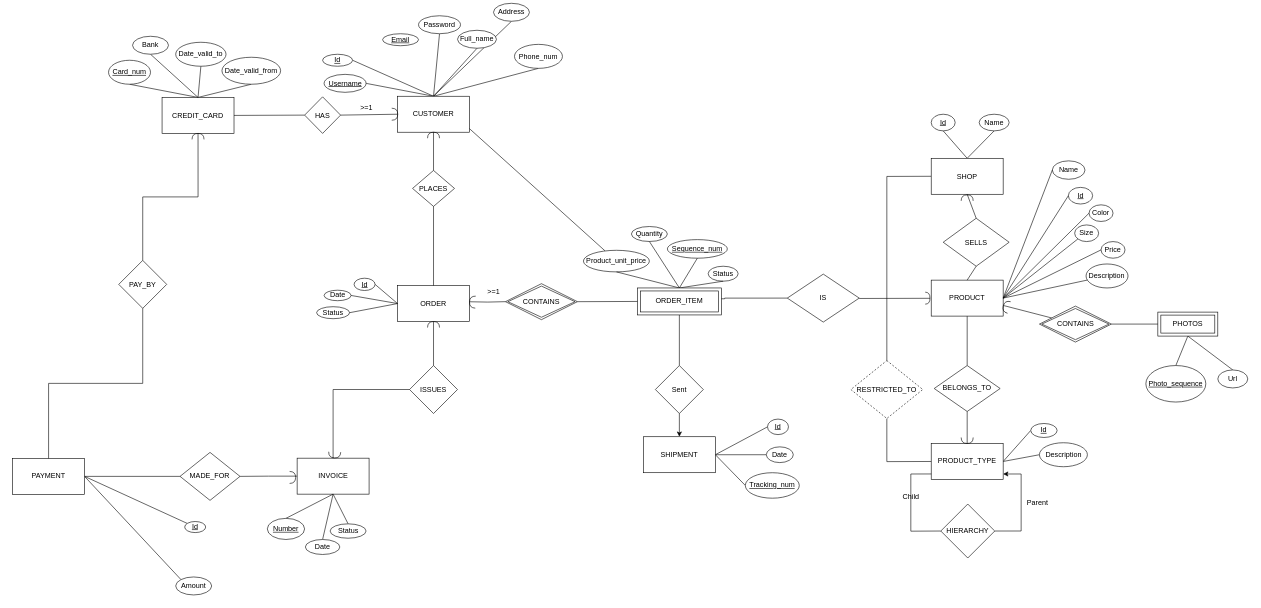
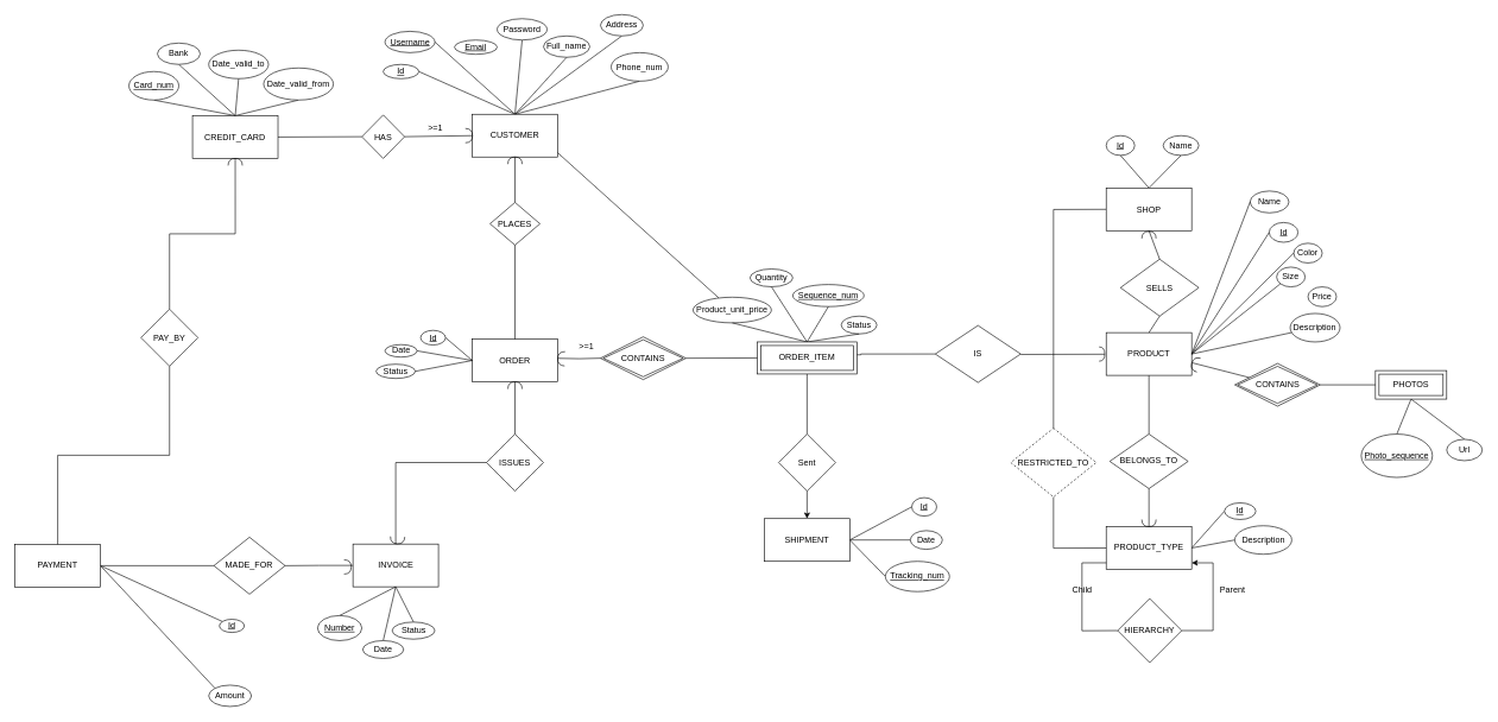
- <mxCell id="86" value="Address" style="ellipse;whiteSpace=wrap;html=1;" parent="1" vertex="1"><mxGeometry x="822" y="5" width="60" height="30" as="geometry" /></mxCell>
+ <mxCell id="86" value="Address" style="ellipse;whiteSpace=wrap;html=1;" parent="1" vertex="1"><mxGeometry x="842" y="20" width="60" height="30" as="geometry" /></mxCell>
- <mxCell id="38" value="&lt;u&gt;Username&lt;/u&gt;" style="ellipse;whiteSpace=wrap;html=1;" parent="1" vertex="1"><mxGeometry x="539.5" y="123.5" width="70" height="30" as="geometry" /></mxCell>
+ <mxCell id="38" value="&lt;u&gt;Username&lt;/u&gt;" style="ellipse;whiteSpace=wrap;html=1;" parent="1" vertex="1"><mxGeometry x="539.5" y="43.5" width="70" height="30" as="geometry" /></mxCell>
- <mxCell id="16" style="edgeStyle=none;orthogonalLoop=1;jettySize=auto;html=1;exitX=1;exitY=0.5;exitDx=0;exitDy=0;entryX=0;entryY=0.5;entryDx=0;entryDy=0;endArrow=none;" parent="1" source="18" target="96" edge="1"><mxGeometry relative="1" as="geometry" /></mxCell>
- <mxCell id="34" value="Parent&lt;br&gt;" style="text;html=1;align=center;verticalAlign=middle;resizable=0;points=[];autosize=1;strokeColor=none;fillColor=none;" parent="1" vertex="1"><mxGeometry x="1704" y="829.13" width="50" height="20" as="geometry" /></mxCell>
+ <mxCell id="34" value="Parent&lt;br&gt;" style="text;html=1;align=center;verticalAlign=middle;resizable=0;points=[];autosize=1;strokeColor=none;fillColor=none;" parent="1" vertex="1"><mxGeometry x="1704" y="819.13" width="50" height="20" as="geometry" /></mxCell>
